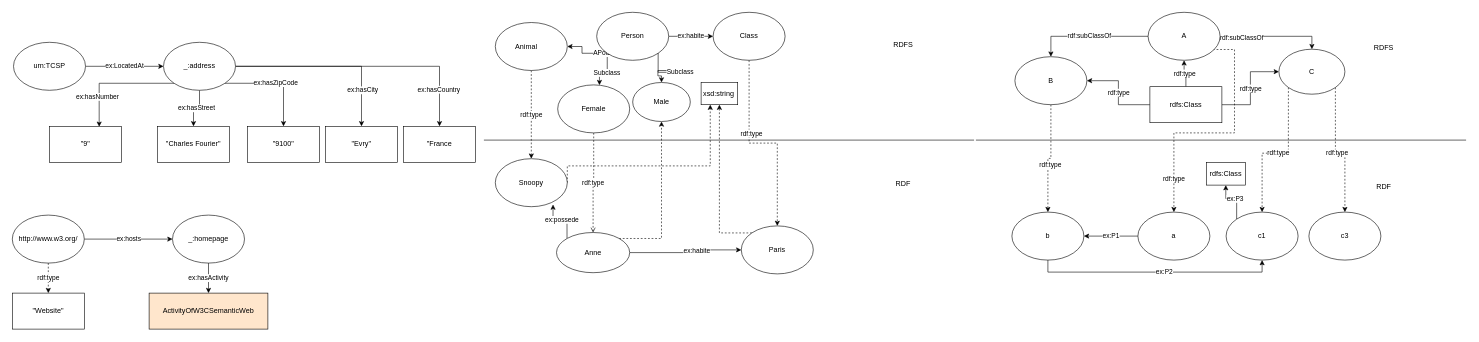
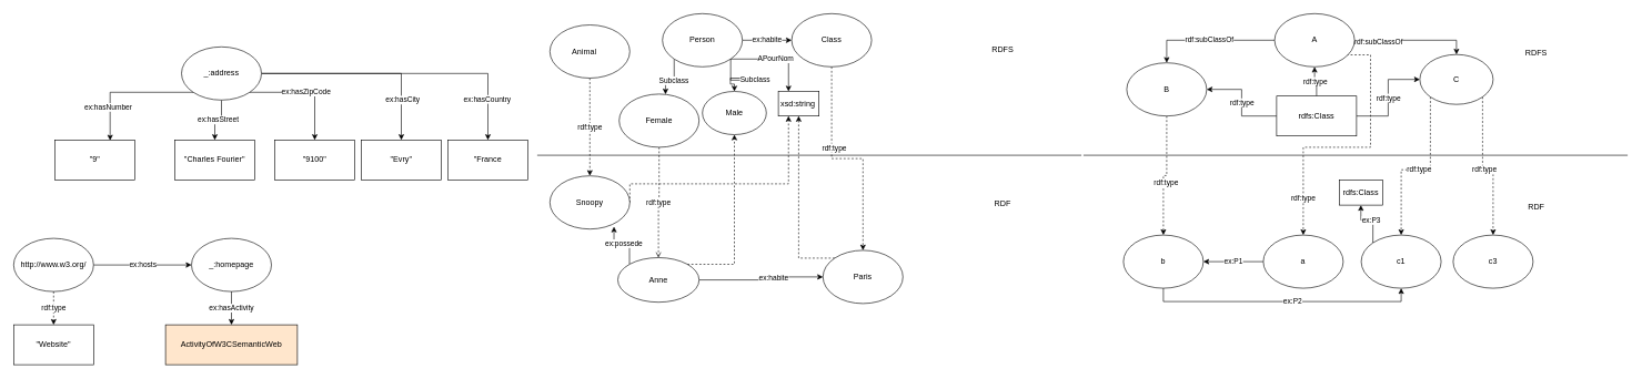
- <mxCell id="25" value="APourNom" style="edgeStyle=orthogonalEdgeStyle;rounded=0;orthogonalLoop=1;jettySize=auto;html=1;exitX=1;exitY=1;exitDx=0;exitDy=0;" parent="1" source="26" target="22" edge="1"><mxGeometry relative="1" as="geometry" /></mxCell>
+ <mxCell id="25" value="APourNom" style="edgeStyle=orthogonalEdgeStyle;rounded=0;orthogonalLoop=1;jettySize=auto;html=1;exitX=1;exitY=1;exitDx=0;exitDy=0;entryX=0.25;entryY=0;entryDx=0;entryDy=0;" parent="1" source="26" target="41" edge="1"><mxGeometry relative="1" as="geometry" /></mxCell>
- <mxCell id="3" value="urn:TCSP" style="ellipse;whiteSpace=wrap;html=1;" parent="1" vertex="1"><mxGeometry x="22" y="70" width="120" height="80" as="geometry" /></mxCell>
- <mxCell id="2" value="ex:LocatedAt" style="edgeStyle=orthogonalEdgeStyle;rounded=0;orthogonalLoop=1;jettySize=auto;html=1;exitX=1;exitY=0.5;exitDx=0;exitDy=0;" parent="1" source="3" target="12" edge="1"><mxGeometry relative="1" as="geometry" /></mxCell>
